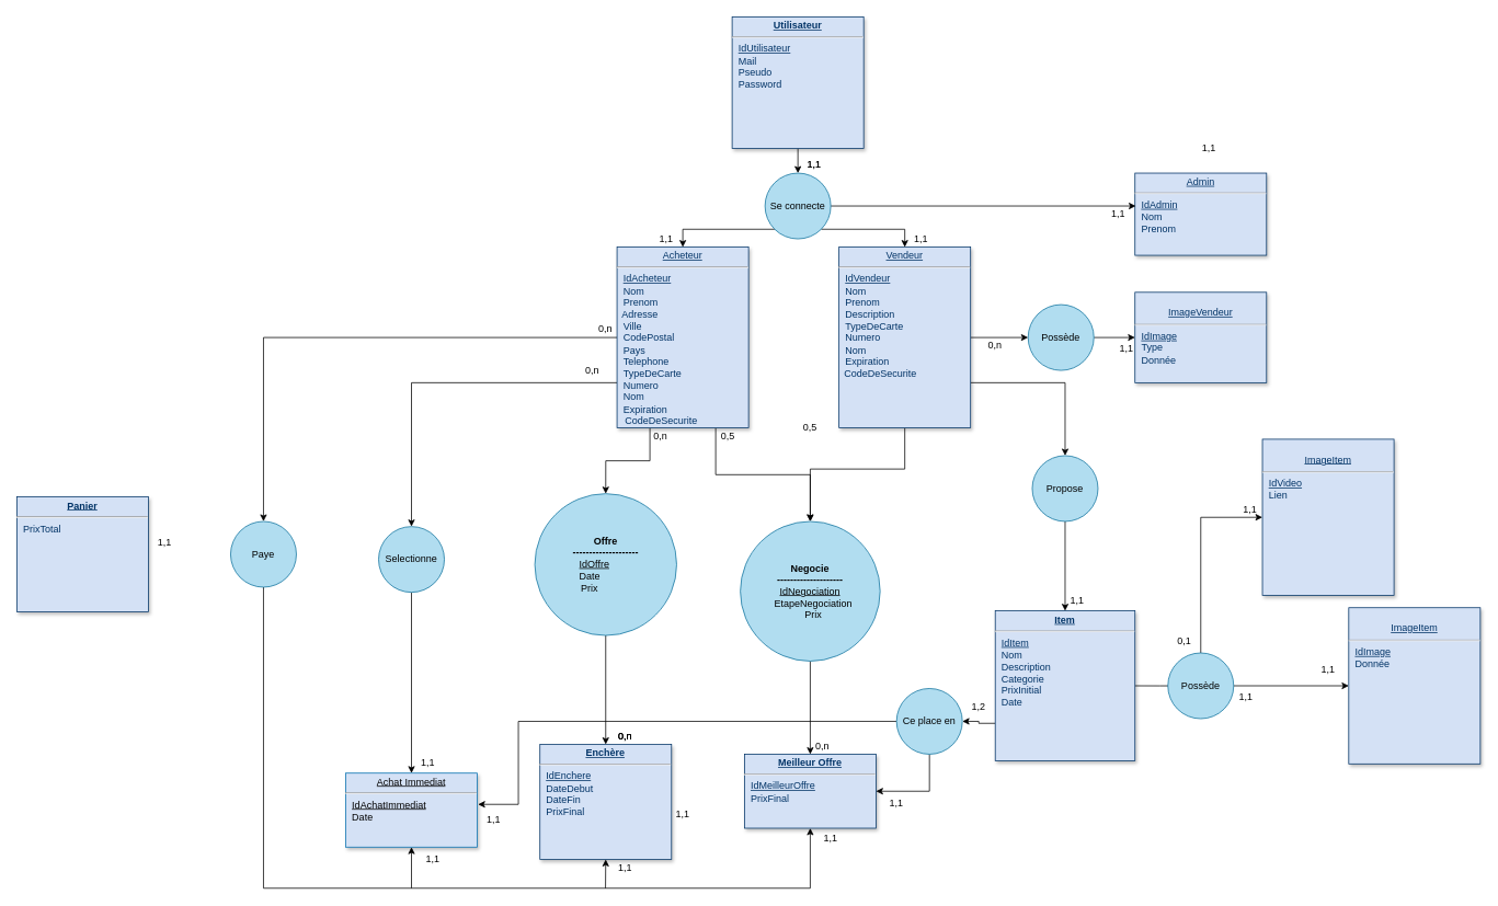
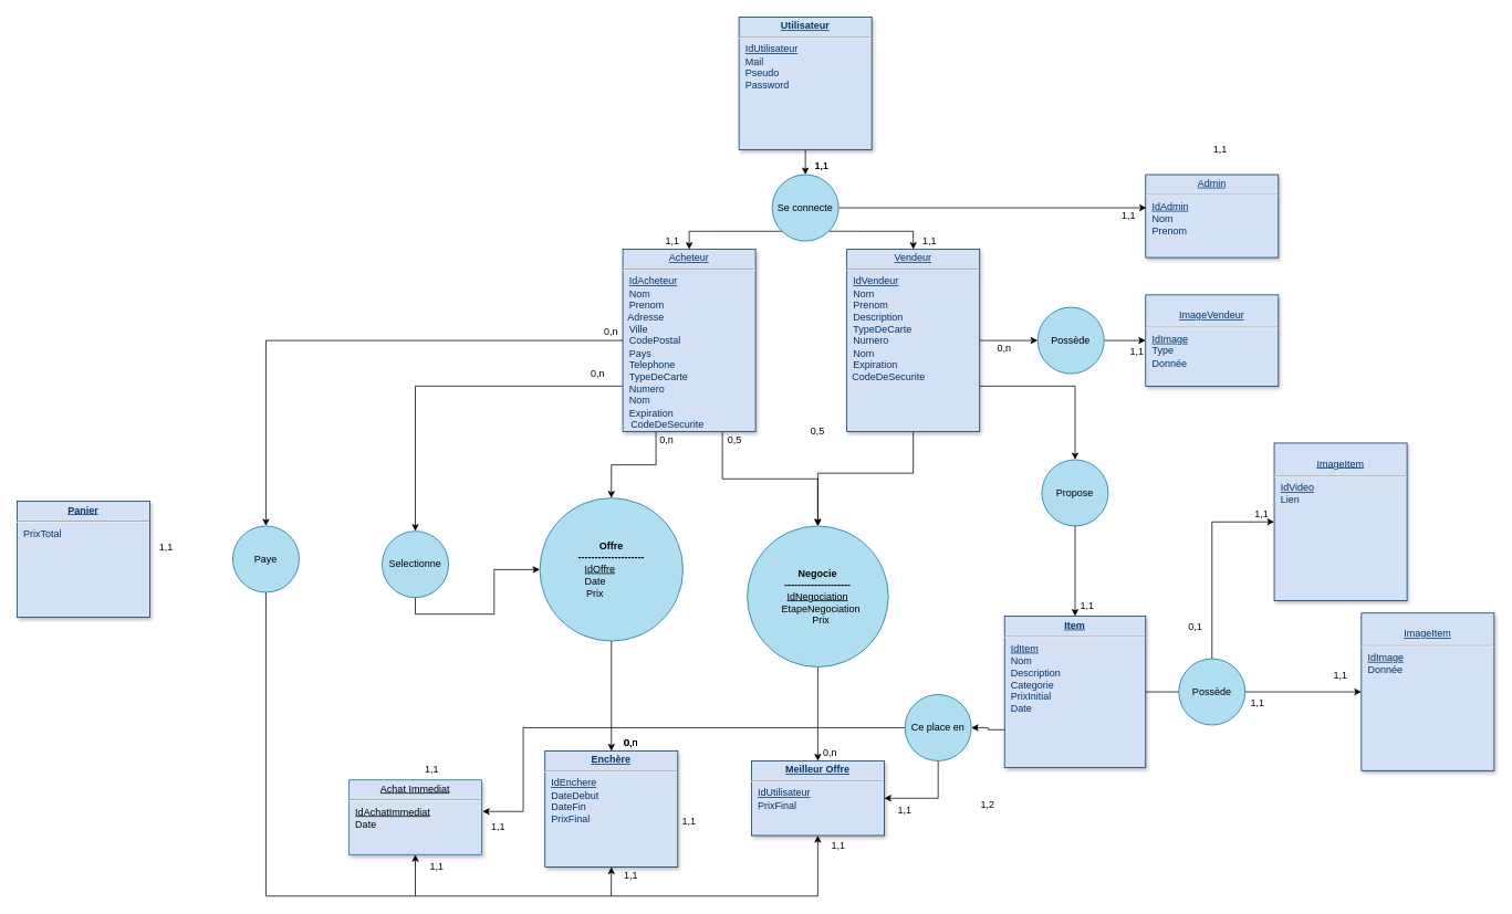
- <mxCell id="78" value="&lt;div&gt;0,1&lt;/div&gt;" style="text;html=1;strokeColor=none;fillColor=none;align=center;verticalAlign=middle;whiteSpace=wrap;rounded=0;fontColor=#000000;" vertex="1" parent="1"><mxGeometry x="1420" y="770" width="40" height="20" as="geometry" /></mxCell>
+ <mxCell id="78" value="&lt;div&gt;0,1&lt;/div&gt;" style="text;html=1;strokeColor=none;fillColor=none;align=center;verticalAlign=middle;whiteSpace=wrap;rounded=0;fontColor=#000000;" vertex="1" parent="1"><mxGeometry x="1420" y="745" width="40" height="20" as="geometry" /></mxCell>
- <mxCell id="32" style="edgeStyle=orthogonalEdgeStyle;rounded=0;orthogonalLoop=1;jettySize=auto;html=1;exitX=0.5;exitY=1;exitDx=0;exitDy=0;entryX=0.5;entryY=0;entryDx=0;entryDy=0;fontColor=#000000;" parent="1" source="33" target="24" edge="1"><mxGeometry relative="1" as="geometry" /></mxCell>
+ <mxCell id="32" style="edgeStyle=orthogonalEdgeStyle;rounded=0;orthogonalLoop=1;jettySize=auto;html=1;exitX=0.5;exitY=1;exitDx=0;exitDy=0;fontColor=#000000;" parent="1" source="33" target="38" edge="1"><mxGeometry relative="1" as="geometry" /></mxCell>
- <mxCell id="57" value="1,2" style="text;html=1;strokeColor=none;fillColor=none;align=center;verticalAlign=middle;whiteSpace=wrap;rounded=0;fontColor=#000000;" parent="1" vertex="1"><mxGeometry x="1170" y="850" width="40" height="20" as="geometry" /></mxCell>
+ <mxCell id="57" value="1,2" style="text;html=1;strokeColor=none;fillColor=none;align=center;verticalAlign=middle;whiteSpace=wrap;rounded=0;fontColor=#000000;" parent="1" vertex="1"><mxGeometry x="1170" y="960" width="40" height="20" as="geometry" /></mxCell>
- <mxCell id="22" value="&lt;p style=&quot;margin: 0px ; margin-top: 4px ; text-align: center ; text-decoration: underline&quot;&gt;&lt;strong&gt;Meilleur Offre&lt;br&gt;&lt;/strong&gt;&lt;/p&gt;&lt;hr&gt;&lt;p style=&quot;margin: 0px ; margin-left: 8px&quot;&gt;&lt;u&gt;IdMeilleurOffre&lt;/u&gt;&lt;br&gt;&lt;/p&gt;&lt;p style=&quot;margin: 0px ; margin-left: 8px&quot;&gt;PrixFinal&lt;br&gt;&lt;/p&gt;" style="verticalAlign=top;align=left;overflow=fill;fontSize=12;fontFamily=Helvetica;html=1;strokeColor=#003366;shadow=1;fillColor=#D4E1F5;fontColor=#003366" parent="1" vertex="1"><mxGeometry x="905" y="917" width="160" height="90" as="geometry" /></mxCell>
+ <mxCell id="22" value="&lt;p style=&quot;margin: 0px ; margin-top: 4px ; text-align: center ; text-decoration: underline&quot;&gt;&lt;strong&gt;Meilleur Offre&lt;br&gt;&lt;/strong&gt;&lt;/p&gt;&lt;hr&gt;&lt;p style=&quot;margin: 0px ; margin-left: 8px&quot;&gt;&lt;u&gt;IdUtilisateur&lt;/u&gt;&lt;br&gt;&lt;/p&gt;&lt;p style=&quot;margin: 0px ; margin-left: 8px&quot;&gt;PrixFinal&lt;br&gt;&lt;/p&gt;" style="verticalAlign=top;align=left;overflow=fill;fontSize=12;fontFamily=Helvetica;html=1;strokeColor=#003366;shadow=1;fillColor=#D4E1F5;fontColor=#003366" parent="1" vertex="1"><mxGeometry x="905" y="917" width="160" height="90" as="geometry" /></mxCell>
